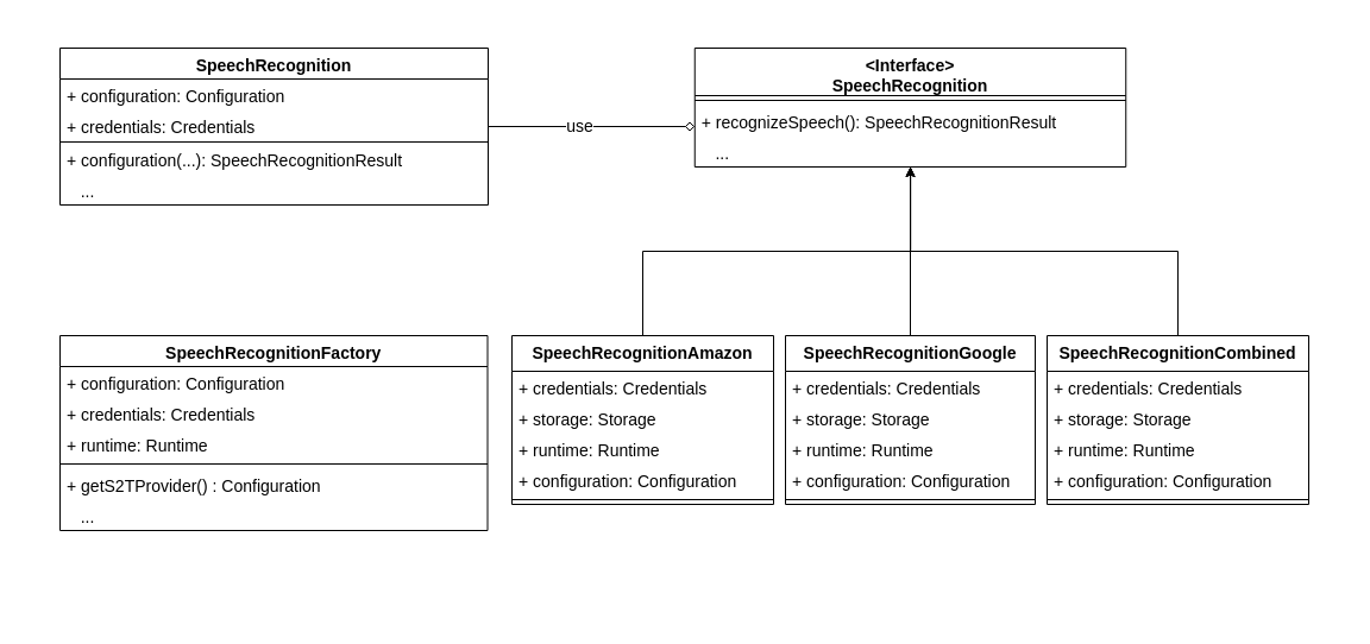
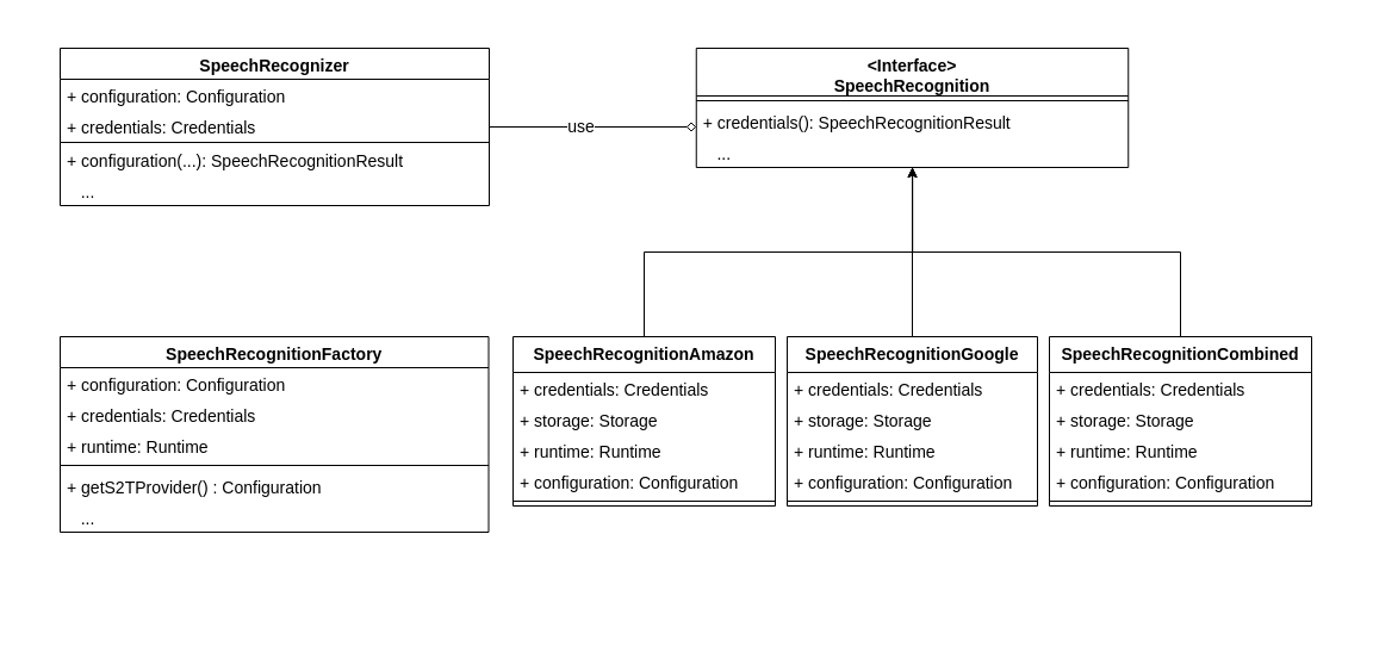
- <mxCell id="23" value="SpeechRecognition" style="swimlane;fontStyle=1;align=center;verticalAlign=top;childLayout=stackLayout;horizontal=1;startSize=26;horizontalStack=0;resizeParent=1;resizeParentMax=0;resizeLast=0;collapsible=1;marginBottom=0;fontSize=14;" parent="1" vertex="1"><mxGeometry x="50" y="40" width="360" height="132" as="geometry"><mxRectangle x="620" y="240" width="130" height="30" as="alternateBounds" /></mxGeometry></mxCell>
+ <mxCell id="23" value="SpeechRecognizer" style="swimlane;fontStyle=1;align=center;verticalAlign=top;childLayout=stackLayout;horizontal=1;startSize=26;horizontalStack=0;resizeParent=1;resizeParentMax=0;resizeLast=0;collapsible=1;marginBottom=0;fontSize=14;" parent="1" vertex="1"><mxGeometry x="50" y="40" width="360" height="132" as="geometry"><mxRectangle x="620" y="240" width="130" height="30" as="alternateBounds" /></mxGeometry></mxCell>
- <mxCell id="12" value="+ recognizeSpeech(): SpeechRecognitionResult" style="text;strokeColor=none;fillColor=none;align=left;verticalAlign=top;spacingLeft=4;spacingRight=4;overflow=hidden;rotatable=0;points=[[0,0.5],[1,0.5]];portConstraint=eastwest;fontSize=14;" parent="10" vertex="1"><mxGeometry y="48" width="362.5" height="26" as="geometry" /></mxCell>
+ <mxCell id="12" value="+ credentials(): SpeechRecognitionResult" style="text;strokeColor=none;fillColor=none;align=left;verticalAlign=top;spacingLeft=4;spacingRight=4;overflow=hidden;rotatable=0;points=[[0,0.5],[1,0.5]];portConstraint=eastwest;fontSize=14;" parent="10" vertex="1"><mxGeometry y="48" width="362.5" height="26" as="geometry" /></mxCell>
